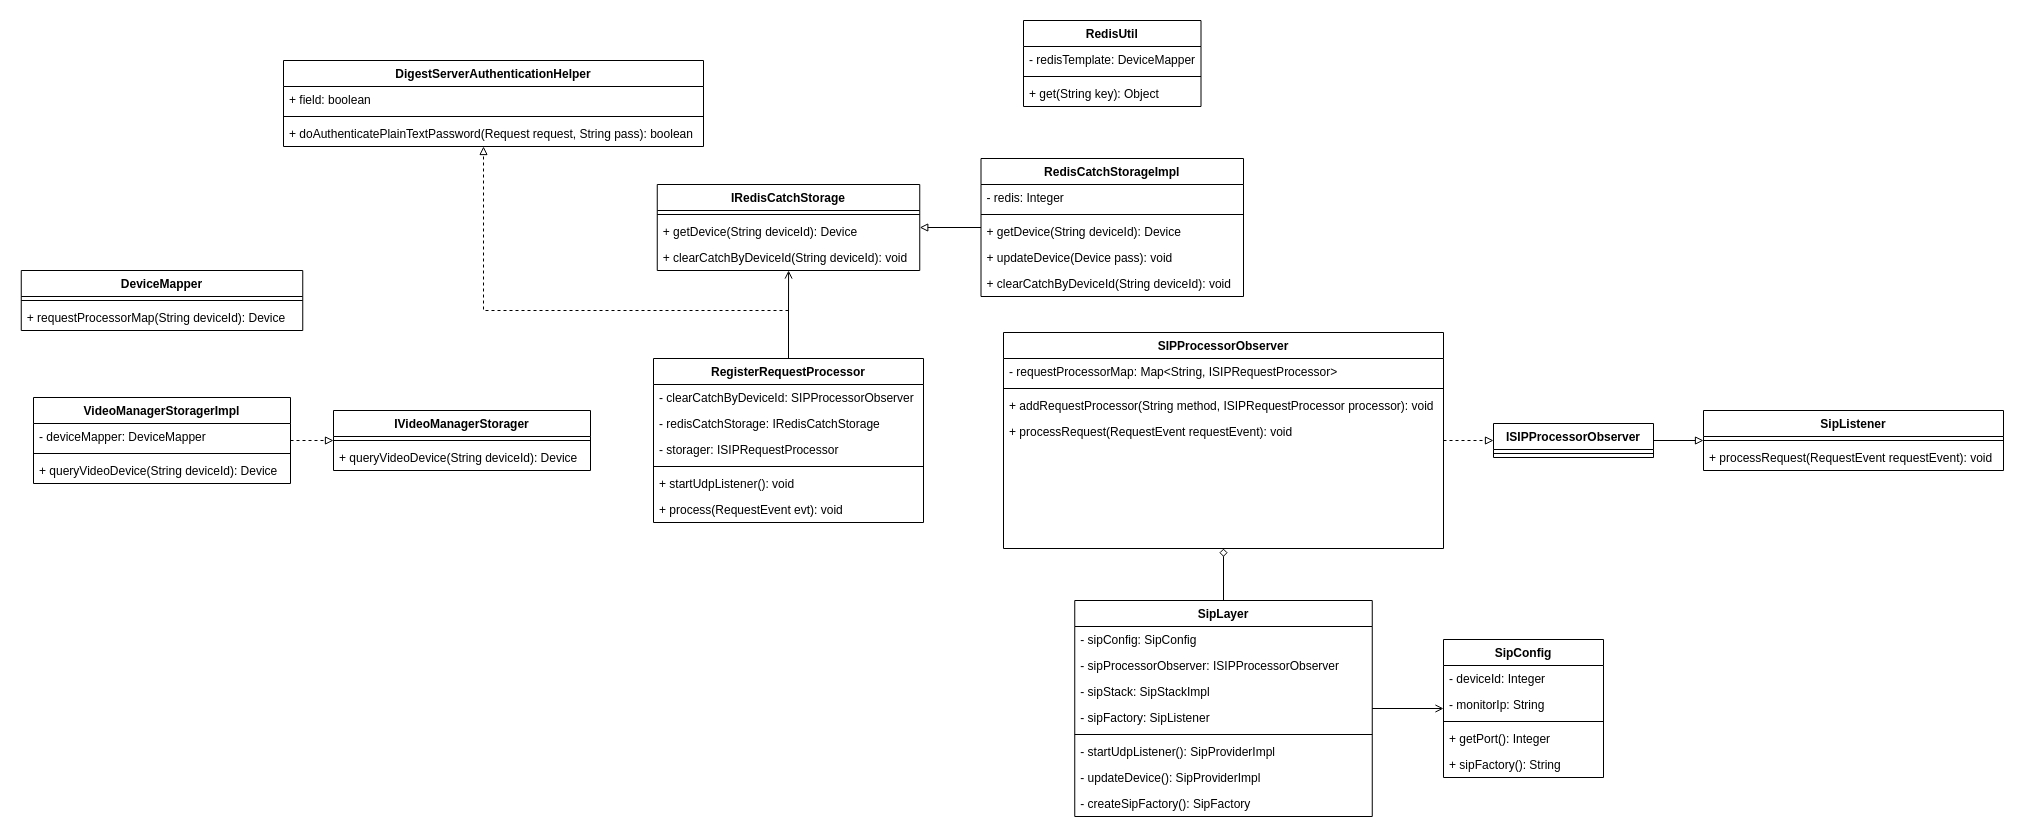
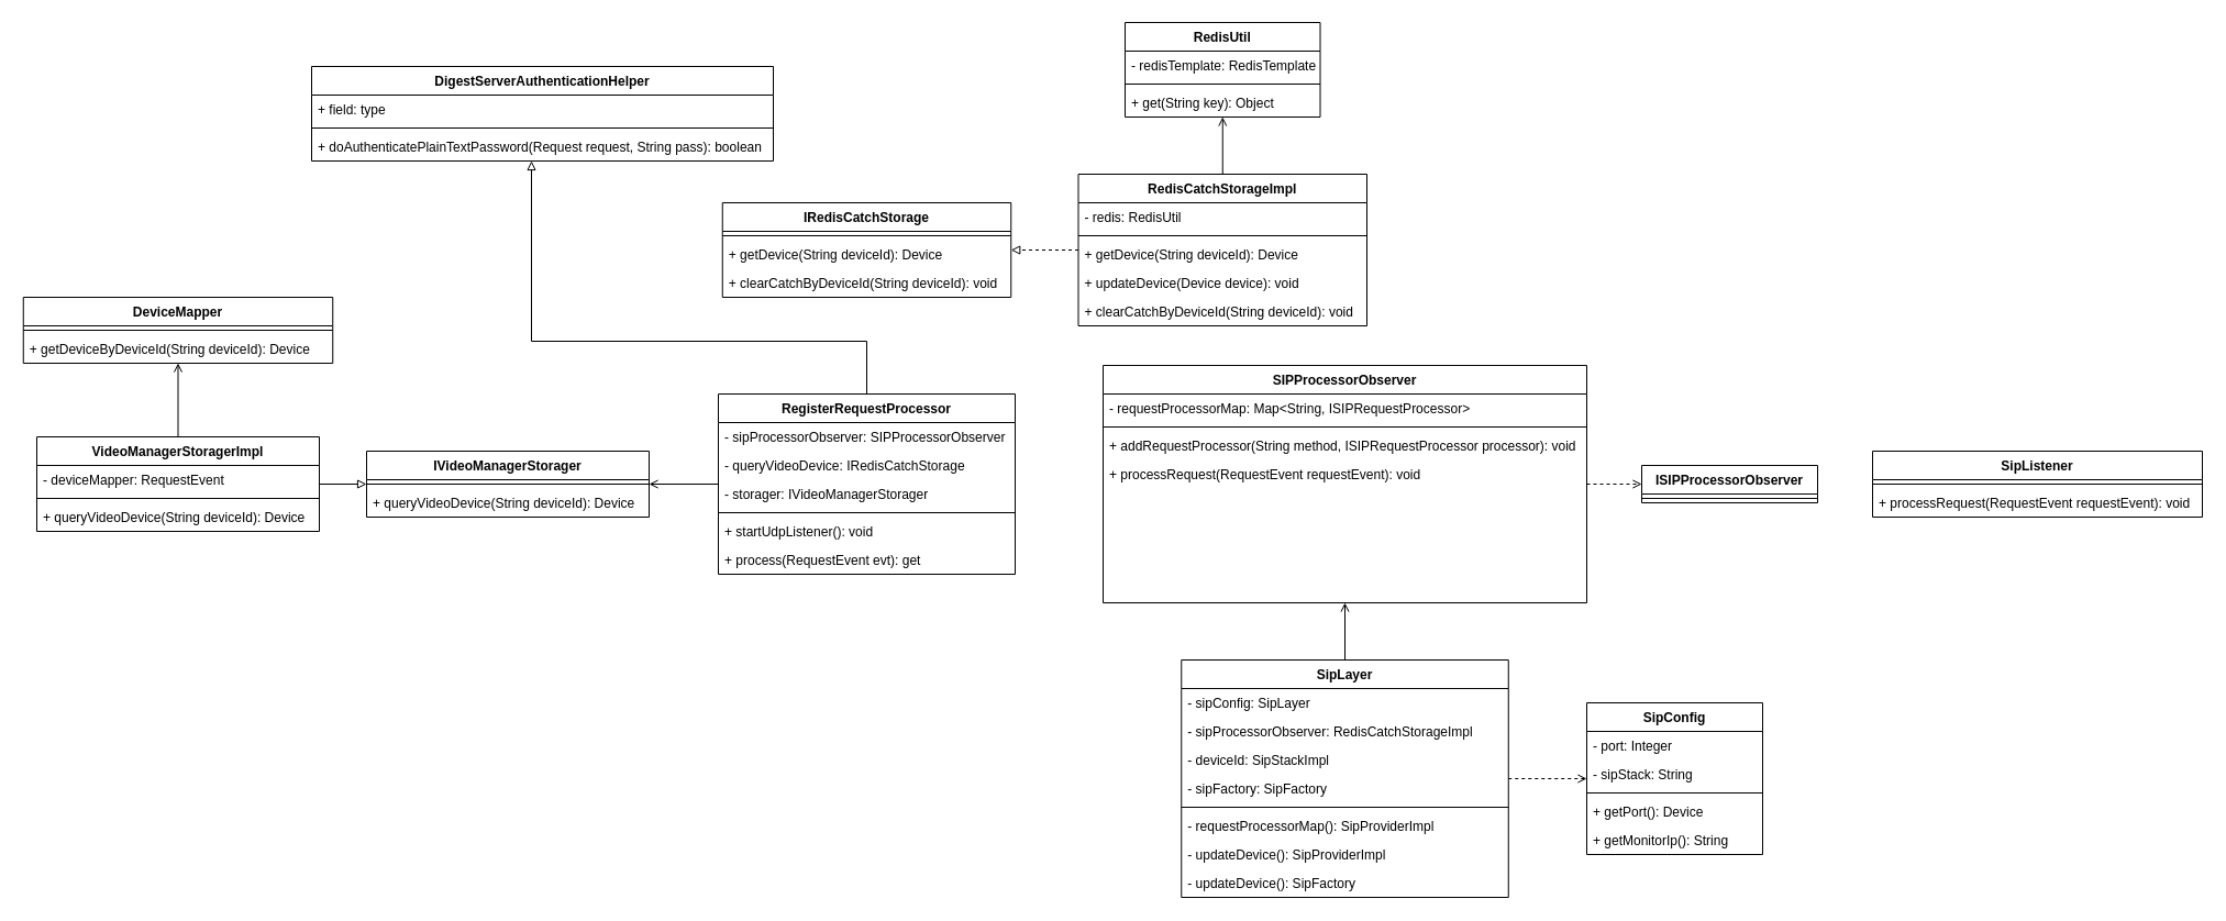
- <mxCell id="54" value="- redisTemplate: DeviceMapper" style="text;strokeColor=none;fillColor=none;align=left;verticalAlign=top;spacingLeft=4;spacingRight=4;overflow=hidden;rotatable=0;points=[[0,0.5],[1,0.5]];portConstraint=eastwest;" vertex="1" parent="53"><mxGeometry y="26" width="177.5" height="26" as="geometry" /></mxCell>
+ <mxCell id="54" value="- redisTemplate: RedisTemplate" style="text;strokeColor=none;fillColor=none;align=left;verticalAlign=top;spacingLeft=4;spacingRight=4;overflow=hidden;rotatable=0;points=[[0,0.5],[1,0.5]];portConstraint=eastwest;" vertex="1" parent="53"><mxGeometry y="26" width="177.5" height="26" as="geometry" /></mxCell>
- <mxCell id="70" value="+ field: boolean" style="text;strokeColor=none;fillColor=none;align=left;verticalAlign=top;spacingLeft=4;spacingRight=4;overflow=hidden;rotatable=0;points=[[0,0.5],[1,0.5]];portConstraint=eastwest;" vertex="1" parent="69"><mxGeometry y="26" width="420" height="26" as="geometry" /></mxCell>
+ <mxCell id="70" value="+ field: type" style="text;strokeColor=none;fillColor=none;align=left;verticalAlign=top;spacingLeft=4;spacingRight=4;overflow=hidden;rotatable=0;points=[[0,0.5],[1,0.5]];portConstraint=eastwest;" vertex="1" parent="69"><mxGeometry y="26" width="420" height="26" as="geometry" /></mxCell>
+ <mxCell id="45" value="" style="edgeStyle=none;rounded=0;orthogonalLoop=1;jettySize=auto;html=1;endArrow=open;endFill=0;" edge="1" parent="1" source="46" target="53"><mxGeometry relative="1" as="geometry"><mxPoint x="1078" y="160" as="targetPoint" /></mxGeometry></mxCell>
- <mxCell id="47" value="- redis: Integer" style="text;strokeColor=none;fillColor=none;align=left;verticalAlign=top;spacingLeft=4;spacingRight=4;overflow=hidden;rotatable=0;points=[[0,0.5],[1,0.5]];portConstraint=eastwest;" vertex="1" parent="46"><mxGeometry y="26" width="262.5" height="26" as="geometry" /></mxCell>
+ <mxCell id="47" value="- redis: RedisUtil" style="text;strokeColor=none;fillColor=none;align=left;verticalAlign=top;spacingLeft=4;spacingRight=4;overflow=hidden;rotatable=0;points=[[0,0.5],[1,0.5]];portConstraint=eastwest;" vertex="1" parent="46"><mxGeometry y="26" width="262.5" height="26" as="geometry" /></mxCell>
- <mxCell id="52" style="rounded=0;orthogonalLoop=1;jettySize=auto;html=1;endArrow=block;endFill=0;dashed=0;" edge="1" parent="1" source="46" target="41"><mxGeometry relative="1" as="geometry"><mxPoint x="923" y="243" as="sourcePoint" /><mxPoint x="893" y="259" as="targetPoint" /></mxGeometry></mxCell>
+ <mxCell id="52" style="rounded=0;orthogonalLoop=1;jettySize=auto;html=1;endArrow=block;endFill=0;dashed=1;" edge="1" parent="1" source="46" target="41"><mxGeometry relative="1" as="geometry"><mxPoint x="923" y="243" as="sourcePoint" /><mxPoint x="893" y="259" as="targetPoint" /></mxGeometry></mxCell>
- <mxCell id="50" value="+ updateDevice(Device pass): void" style="text;strokeColor=none;fillColor=none;align=left;verticalAlign=top;spacingLeft=4;spacingRight=4;overflow=hidden;rotatable=0;points=[[0,0.5],[1,0.5]];portConstraint=eastwest;" vertex="1" parent="46"><mxGeometry y="86" width="262.5" height="26" as="geometry" /></mxCell>
+ <mxCell id="50" value="+ updateDevice(Device device): void" style="text;strokeColor=none;fillColor=none;align=left;verticalAlign=top;spacingLeft=4;spacingRight=4;overflow=hidden;rotatable=0;points=[[0,0.5],[1,0.5]];portConstraint=eastwest;" vertex="1" parent="46"><mxGeometry y="86" width="262.5" height="26" as="geometry" /></mxCell>
- <mxCell id="2" value="" style="edgeStyle=orthogonalEdgeStyle;rounded=0;orthogonalLoop=1;jettySize=auto;html=1;endArrow=open;endFill=0;" edge="1" parent="1" source="5" target="41"><mxGeometry relative="1" as="geometry"><mxPoint x="788" y="250" as="targetPoint" /></mxGeometry></mxCell>
- <mxCell id="4" value="" style="rounded=0;orthogonalLoop=1;jettySize=auto;html=1;endArrow=block;endFill=0;edgeStyle=orthogonalEdgeStyle;dashed=1;" edge="1" parent="1" source="5" target="69"><mxGeometry relative="1" as="geometry"><mxPoint x="503" y="200" as="targetPoint" /><Array as="points"><mxPoint x="788" y="310" /><mxPoint x="483" y="310" /></Array></mxGeometry></mxCell>
+ <mxCell id="4" value="" style="rounded=0;orthogonalLoop=1;jettySize=auto;html=1;endArrow=block;endFill=0;edgeStyle=orthogonalEdgeStyle;" edge="1" parent="1" source="5" target="69"><mxGeometry relative="1" as="geometry"><mxPoint x="503" y="200" as="targetPoint" /><Array as="points"><mxPoint x="788" y="310" /><mxPoint x="483" y="310" /></Array></mxGeometry></mxCell>
- <mxCell id="68" value="+ requestProcessorMap(String deviceId): Device" style="text;strokeColor=none;fillColor=none;align=left;verticalAlign=top;spacingLeft=4;spacingRight=4;overflow=hidden;rotatable=0;points=[[0,0.5],[1,0.5]];portConstraint=eastwest;" vertex="1" parent="66"><mxGeometry y="34" width="281.5" height="26" as="geometry" /></mxCell>
+ <mxCell id="68" value="+ getDeviceByDeviceId(String deviceId): Device" style="text;strokeColor=none;fillColor=none;align=left;verticalAlign=top;spacingLeft=4;spacingRight=4;overflow=hidden;rotatable=0;points=[[0,0.5],[1,0.5]];portConstraint=eastwest;" vertex="1" parent="66"><mxGeometry y="34" width="281.5" height="26" as="geometry" /></mxCell>
+ <mxCell id="65" value="" style="edgeStyle=none;rounded=0;orthogonalLoop=1;jettySize=auto;html=1;endArrow=open;endFill=0;" edge="1" parent="1" source="60" target="66"><mxGeometry relative="1" as="geometry"><mxPoint x="176" y="270" as="sourcePoint" /><mxPoint x="162" y="320" as="targetPoint" /></mxGeometry></mxCell>
- <mxCell id="6" value="- clearCatchByDeviceId: SIPProcessorObserver" style="text;align=left;verticalAlign=top;spacingLeft=4;spacingRight=4;overflow=hidden;rotatable=0;points=[[0,0.5],[1,0.5]];portConstraint=eastwest;" parent="5" vertex="1"><mxGeometry y="26" width="270" height="26" as="geometry" /></mxCell>
+ <mxCell id="6" value="- sipProcessorObserver: SIPProcessorObserver" style="text;align=left;verticalAlign=top;spacingLeft=4;spacingRight=4;overflow=hidden;rotatable=0;points=[[0,0.5],[1,0.5]];portConstraint=eastwest;" parent="5" vertex="1"><mxGeometry y="26" width="270" height="26" as="geometry" /></mxCell>
- <mxCell id="7" value="- redisCatchStorage: IRedisCatchStorage" style="text;align=left;verticalAlign=top;spacingLeft=4;spacingRight=4;overflow=hidden;rotatable=0;points=[[0,0.5],[1,0.5]];portConstraint=eastwest;" vertex="1" parent="5"><mxGeometry y="52" width="270" height="26" as="geometry" /></mxCell>
+ <mxCell id="7" value="- queryVideoDevice: IRedisCatchStorage" style="text;align=left;verticalAlign=top;spacingLeft=4;spacingRight=4;overflow=hidden;rotatable=0;points=[[0,0.5],[1,0.5]];portConstraint=eastwest;" vertex="1" parent="5"><mxGeometry y="52" width="270" height="26" as="geometry" /></mxCell>
- <mxCell id="61" value="- deviceMapper: DeviceMapper" style="text;strokeColor=none;fillColor=none;align=left;verticalAlign=top;spacingLeft=4;spacingRight=4;overflow=hidden;rotatable=0;points=[[0,0.5],[1,0.5]];portConstraint=eastwest;" vertex="1" parent="60"><mxGeometry y="26" width="257" height="26" as="geometry" /></mxCell>
+ <mxCell id="61" value="- deviceMapper: RequestEvent" style="text;strokeColor=none;fillColor=none;align=left;verticalAlign=top;spacingLeft=4;spacingRight=4;overflow=hidden;rotatable=0;points=[[0,0.5],[1,0.5]];portConstraint=eastwest;" vertex="1" parent="60"><mxGeometry y="26" width="257" height="26" as="geometry" /></mxCell>
- <mxCell id="64" value="" style="edgeStyle=none;rounded=0;orthogonalLoop=1;jettySize=auto;html=1;endArrow=block;endFill=0;dashed=1;" edge="1" parent="1" source="60" target="57"><mxGeometry relative="1" as="geometry"><mxPoint x="423" y="350" as="sourcePoint" /></mxGeometry></mxCell>
+ <mxCell id="64" value="" style="edgeStyle=none;rounded=0;orthogonalLoop=1;jettySize=auto;html=1;endArrow=block;endFill=0;dashed=0;" edge="1" parent="1" source="60" target="57"><mxGeometry relative="1" as="geometry"><mxPoint x="423" y="350" as="sourcePoint" /></mxGeometry></mxCell>
+ <mxCell id="3" value="" style="edgeStyle=none;rounded=0;orthogonalLoop=1;jettySize=auto;html=1;endArrow=open;endFill=0;" edge="1" parent="1" source="5" target="57"><mxGeometry relative="1" as="geometry"><mxPoint x="495" y="428" as="targetPoint" /></mxGeometry></mxCell>
- <mxCell id="12" value="" style="edgeStyle=none;rounded=0;orthogonalLoop=1;jettySize=auto;html=1;endArrow=block;endFill=0;dashed=1;" parent="1" source="13" target="22" edge="1"><mxGeometry relative="1" as="geometry"><mxPoint x="1513" y="440" as="targetPoint" /></mxGeometry></mxCell>
+ <mxCell id="12" value="" style="edgeStyle=none;rounded=0;orthogonalLoop=1;jettySize=auto;html=1;endArrow=open;endFill=0;dashed=1;" parent="1" source="13" target="22" edge="1"><mxGeometry relative="1" as="geometry"><mxPoint x="1513" y="440" as="targetPoint" /></mxGeometry></mxCell>
- <mxCell id="18" value="" style="edgeStyle=none;rounded=0;orthogonalLoop=1;jettySize=auto;html=1;endArrow=block;endFill=0;" parent="1" source="22" target="19" edge="1"><mxGeometry relative="1" as="geometry"><mxPoint x="1713" y="539" as="sourcePoint" /><mxPoint x="1853" y="440" as="targetPoint" /></mxGeometry></mxCell>
- <mxCell id="8" value="- storager: ISIPRequestProcessor" style="text;align=left;verticalAlign=top;spacingLeft=4;spacingRight=4;overflow=hidden;rotatable=0;points=[[0,0.5],[1,0.5]];portConstraint=eastwest;" vertex="1" parent="5"><mxGeometry y="78" width="270" height="26" as="geometry" /></mxCell>
+ <mxCell id="8" value="- storager: IVideoManagerStorager" style="text;align=left;verticalAlign=top;spacingLeft=4;spacingRight=4;overflow=hidden;rotatable=0;points=[[0,0.5],[1,0.5]];portConstraint=eastwest;" vertex="1" parent="5"><mxGeometry y="78" width="270" height="26" as="geometry" /></mxCell>
- <mxCell id="11" value="+ process(RequestEvent evt): void" style="text;align=left;verticalAlign=top;spacingLeft=4;spacingRight=4;overflow=hidden;rotatable=0;points=[[0,0.5],[1,0.5]];portConstraint=eastwest;" parent="5" vertex="1"><mxGeometry y="138" width="270" height="26" as="geometry" /></mxCell>
+ <mxCell id="11" value="+ process(RequestEvent evt): get" style="text;align=left;verticalAlign=top;spacingLeft=4;spacingRight=4;overflow=hidden;rotatable=0;points=[[0,0.5],[1,0.5]];portConstraint=eastwest;" parent="5" vertex="1"><mxGeometry y="138" width="270" height="26" as="geometry" /></mxCell>
- <mxCell id="24" value="" style="rounded=0;orthogonalLoop=1;jettySize=auto;html=1;endArrow=diamond;endFill=0;entryX=0.5;entryY=1;entryDx=0;entryDy=0;exitX=0.5;exitY=0;exitDx=0;exitDy=0;" parent="1" source="25" target="13" edge="1"><mxGeometry relative="1" as="geometry"><mxPoint x="1222.5" y="610" as="targetPoint" /><mxPoint x="1223" y="630" as="sourcePoint" /></mxGeometry></mxCell>
+ <mxCell id="24" value="" style="rounded=0;orthogonalLoop=1;jettySize=auto;html=1;endArrow=open;endFill=0;entryX=0.5;entryY=1;entryDx=0;entryDy=0;exitX=0.5;exitY=0;exitDx=0;exitDy=0;" parent="1" source="25" target="13" edge="1"><mxGeometry relative="1" as="geometry"><mxPoint x="1222.5" y="610" as="targetPoint" /><mxPoint x="1223" y="630" as="sourcePoint" /></mxGeometry></mxCell>
- <mxCell id="26" value="- sipConfig: SipConfig" style="text;align=left;verticalAlign=top;spacingLeft=4;spacingRight=4;overflow=hidden;rotatable=0;points=[[0,0.5],[1,0.5]];portConstraint=eastwest;" parent="25" vertex="1"><mxGeometry y="26" width="297.5" height="26" as="geometry" /></mxCell>
+ <mxCell id="26" value="- sipConfig: SipLayer" style="text;align=left;verticalAlign=top;spacingLeft=4;spacingRight=4;overflow=hidden;rotatable=0;points=[[0,0.5],[1,0.5]];portConstraint=eastwest;" parent="25" vertex="1"><mxGeometry y="26" width="297.5" height="26" as="geometry" /></mxCell>
- <mxCell id="27" value="- sipProcessorObserver: ISIPProcessorObserver" style="text;strokeColor=none;fillColor=none;align=left;verticalAlign=top;spacingLeft=4;spacingRight=4;overflow=hidden;rotatable=0;points=[[0,0.5],[1,0.5]];portConstraint=eastwest;" parent="25" vertex="1"><mxGeometry y="52" width="297.5" height="26" as="geometry" /></mxCell>
+ <mxCell id="27" value="- sipProcessorObserver: RedisCatchStorageImpl" style="text;strokeColor=none;fillColor=none;align=left;verticalAlign=top;spacingLeft=4;spacingRight=4;overflow=hidden;rotatable=0;points=[[0,0.5],[1,0.5]];portConstraint=eastwest;" parent="25" vertex="1"><mxGeometry y="52" width="297.5" height="26" as="geometry" /></mxCell>
- <mxCell id="36" value="- deviceId: Integer" style="text;strokeColor=none;fillColor=none;align=left;verticalAlign=top;spacingLeft=4;spacingRight=4;overflow=hidden;rotatable=0;points=[[0,0.5],[1,0.5]];portConstraint=eastwest;" parent="35" vertex="1"><mxGeometry y="26" width="160" height="26" as="geometry" /></mxCell>
+ <mxCell id="36" value="- port: Integer" style="text;strokeColor=none;fillColor=none;align=left;verticalAlign=top;spacingLeft=4;spacingRight=4;overflow=hidden;rotatable=0;points=[[0,0.5],[1,0.5]];portConstraint=eastwest;" parent="35" vertex="1"><mxGeometry y="26" width="160" height="26" as="geometry" /></mxCell>
- <mxCell id="28" value="- sipStack: SipStackImpl" style="text;strokeColor=none;fillColor=none;align=left;verticalAlign=top;spacingLeft=4;spacingRight=4;overflow=hidden;rotatable=0;points=[[0,0.5],[1,0.5]];portConstraint=eastwest;" parent="25" vertex="1"><mxGeometry y="78" width="297.5" height="26" as="geometry" /></mxCell>
+ <mxCell id="28" value="- deviceId: SipStackImpl" style="text;strokeColor=none;fillColor=none;align=left;verticalAlign=top;spacingLeft=4;spacingRight=4;overflow=hidden;rotatable=0;points=[[0,0.5],[1,0.5]];portConstraint=eastwest;" parent="25" vertex="1"><mxGeometry y="78" width="297.5" height="26" as="geometry" /></mxCell>
- <mxCell id="37" value="- monitorIp: String" style="text;strokeColor=none;fillColor=none;align=left;verticalAlign=top;spacingLeft=4;spacingRight=4;overflow=hidden;rotatable=0;points=[[0,0.5],[1,0.5]];portConstraint=eastwest;" parent="35" vertex="1"><mxGeometry y="52" width="160" height="26" as="geometry" /></mxCell>
+ <mxCell id="37" value="- sipStack: String" style="text;strokeColor=none;fillColor=none;align=left;verticalAlign=top;spacingLeft=4;spacingRight=4;overflow=hidden;rotatable=0;points=[[0,0.5],[1,0.5]];portConstraint=eastwest;" parent="35" vertex="1"><mxGeometry y="52" width="160" height="26" as="geometry" /></mxCell>
- <mxCell id="34" value="" style="rounded=0;orthogonalLoop=1;jettySize=auto;html=1;endArrow=open;endFill=0;" parent="1" source="25" target="35" edge="1"><mxGeometry relative="1" as="geometry"><mxPoint x="1433" y="657" as="targetPoint" /><mxPoint x="1403" y="656.5" as="sourcePoint" /></mxGeometry></mxCell>
+ <mxCell id="34" value="" style="rounded=0;orthogonalLoop=1;jettySize=auto;html=1;endArrow=open;endFill=0;dashed=1;" parent="1" source="25" target="35" edge="1"><mxGeometry relative="1" as="geometry"><mxPoint x="1433" y="657" as="targetPoint" /><mxPoint x="1403" y="656.5" as="sourcePoint" /></mxGeometry></mxCell>
- <mxCell id="29" value="- sipFactory: SipListener" style="text;strokeColor=none;fillColor=none;align=left;verticalAlign=top;spacingLeft=4;spacingRight=4;overflow=hidden;rotatable=0;points=[[0,0.5],[1,0.5]];portConstraint=eastwest;" parent="25" vertex="1"><mxGeometry y="104" width="297.5" height="26" as="geometry" /></mxCell>
+ <mxCell id="29" value="- sipFactory: SipFactory" style="text;strokeColor=none;fillColor=none;align=left;verticalAlign=top;spacingLeft=4;spacingRight=4;overflow=hidden;rotatable=0;points=[[0,0.5],[1,0.5]];portConstraint=eastwest;" parent="25" vertex="1"><mxGeometry y="104" width="297.5" height="26" as="geometry" /></mxCell>
- <mxCell id="39" value="+ getPort(): Integer" style="text;strokeColor=none;fillColor=none;align=left;verticalAlign=top;spacingLeft=4;spacingRight=4;overflow=hidden;rotatable=0;points=[[0,0.5],[1,0.5]];portConstraint=eastwest;" parent="35" vertex="1"><mxGeometry y="86" width="160" height="26" as="geometry" /></mxCell>
+ <mxCell id="39" value="+ getPort(): Device" style="text;strokeColor=none;fillColor=none;align=left;verticalAlign=top;spacingLeft=4;spacingRight=4;overflow=hidden;rotatable=0;points=[[0,0.5],[1,0.5]];portConstraint=eastwest;" parent="35" vertex="1"><mxGeometry y="86" width="160" height="26" as="geometry" /></mxCell>
- <mxCell id="31" value="- startUdpListener(): SipProviderImpl" style="text;strokeColor=none;fillColor=none;align=left;verticalAlign=top;spacingLeft=4;spacingRight=4;overflow=hidden;rotatable=0;points=[[0,0.5],[1,0.5]];portConstraint=eastwest;" parent="25" vertex="1"><mxGeometry y="138" width="297.5" height="26" as="geometry" /></mxCell>
+ <mxCell id="31" value="- requestProcessorMap(): SipProviderImpl" style="text;strokeColor=none;fillColor=none;align=left;verticalAlign=top;spacingLeft=4;spacingRight=4;overflow=hidden;rotatable=0;points=[[0,0.5],[1,0.5]];portConstraint=eastwest;" parent="25" vertex="1"><mxGeometry y="138" width="297.5" height="26" as="geometry" /></mxCell>
- <mxCell id="40" value="+ sipFactory(): String" style="text;strokeColor=none;fillColor=none;align=left;verticalAlign=top;spacingLeft=4;spacingRight=4;overflow=hidden;rotatable=0;points=[[0,0.5],[1,0.5]];portConstraint=eastwest;" parent="35" vertex="1"><mxGeometry y="112" width="160" height="26" as="geometry" /></mxCell>
+ <mxCell id="40" value="+ getMonitorIp(): String" style="text;strokeColor=none;fillColor=none;align=left;verticalAlign=top;spacingLeft=4;spacingRight=4;overflow=hidden;rotatable=0;points=[[0,0.5],[1,0.5]];portConstraint=eastwest;" parent="35" vertex="1"><mxGeometry y="112" width="160" height="26" as="geometry" /></mxCell>
- <mxCell id="33" value="- createSipFactory(): SipFactory" style="text;strokeColor=none;fillColor=none;align=left;verticalAlign=top;spacingLeft=4;spacingRight=4;overflow=hidden;rotatable=0;points=[[0,0.5],[1,0.5]];portConstraint=eastwest;" parent="25" vertex="1"><mxGeometry y="190" width="297.5" height="26" as="geometry" /></mxCell>
+ <mxCell id="33" value="- updateDevice(): SipFactory" style="text;strokeColor=none;fillColor=none;align=left;verticalAlign=top;spacingLeft=4;spacingRight=4;overflow=hidden;rotatable=0;points=[[0,0.5],[1,0.5]];portConstraint=eastwest;" parent="25" vertex="1"><mxGeometry y="190" width="297.5" height="26" as="geometry" /></mxCell>
